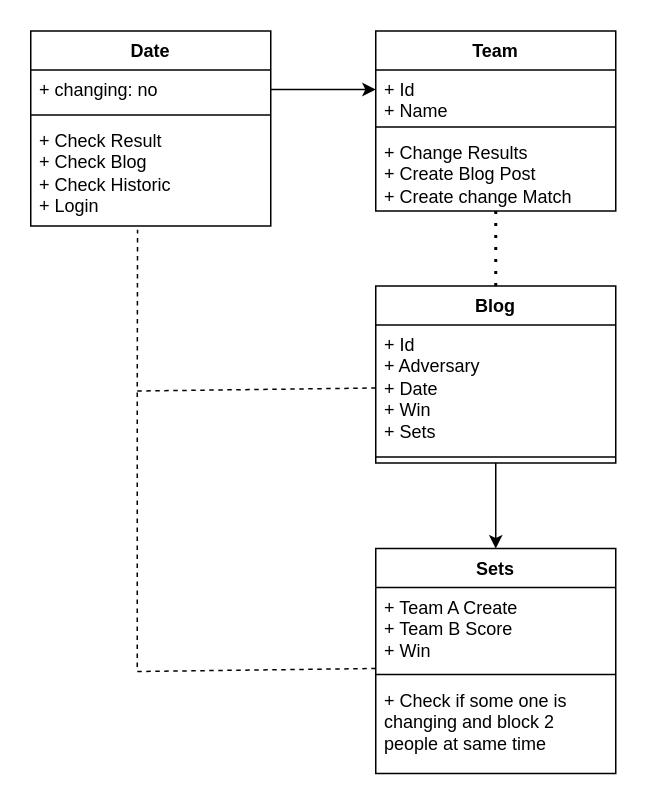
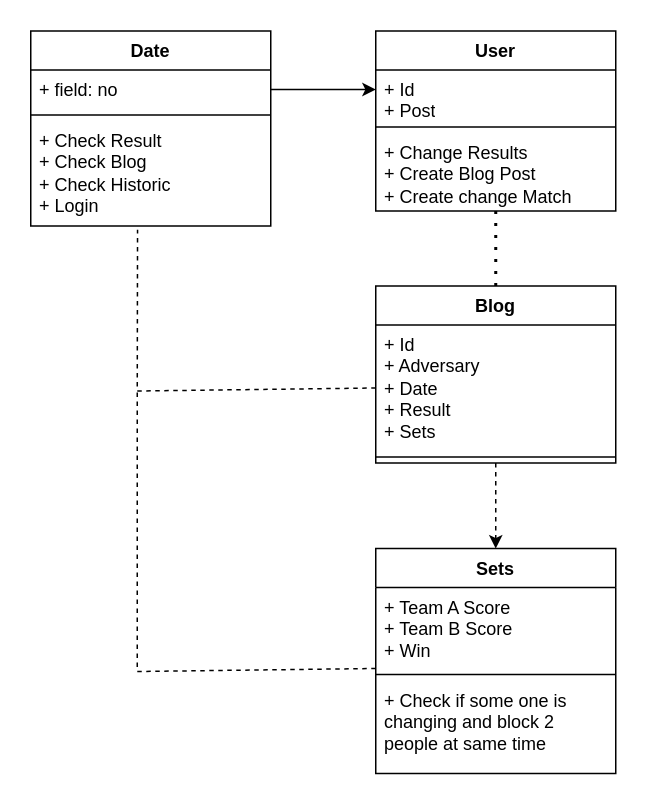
- <mxCell id="7" value="Team" style="swimlane;fontStyle=1;align=center;verticalAlign=top;childLayout=stackLayout;horizontal=1;startSize=26;horizontalStack=0;resizeParent=1;resizeParentMax=0;resizeLast=0;collapsible=1;marginBottom=0;whiteSpace=wrap;html=1;" vertex="1" parent="1"><mxGeometry x="250" y="20" width="160" height="120" as="geometry" /></mxCell>
+ <mxCell id="7" value="User" style="swimlane;fontStyle=1;align=center;verticalAlign=top;childLayout=stackLayout;horizontal=1;startSize=26;horizontalStack=0;resizeParent=1;resizeParentMax=0;resizeLast=0;collapsible=1;marginBottom=0;whiteSpace=wrap;html=1;" vertex="1" parent="1"><mxGeometry x="250" y="20" width="160" height="120" as="geometry" /></mxCell>
- <mxCell id="4" value="+ changing: no" style="text;strokeColor=none;fillColor=none;align=left;verticalAlign=top;spacingLeft=4;spacingRight=4;overflow=hidden;rotatable=0;points=[[0,0.5],[1,0.5]];portConstraint=eastwest;whiteSpace=wrap;html=1;" vertex="1" parent="2"><mxGeometry y="26" width="160" height="26" as="geometry" /></mxCell>
+ <mxCell id="4" value="+ field: no" style="text;strokeColor=none;fillColor=none;align=left;verticalAlign=top;spacingLeft=4;spacingRight=4;overflow=hidden;rotatable=0;points=[[0,0.5],[1,0.5]];portConstraint=eastwest;whiteSpace=wrap;html=1;" vertex="1" parent="2"><mxGeometry y="26" width="160" height="26" as="geometry" /></mxCell>
- <mxCell id="8" value="&lt;div&gt;+ Id&lt;/div&gt;&lt;div&gt;+ Name&lt;br&gt;&lt;/div&gt;" style="text;strokeColor=none;fillColor=none;align=left;verticalAlign=top;spacingLeft=4;spacingRight=4;overflow=hidden;rotatable=0;points=[[0,0.5],[1,0.5]];portConstraint=eastwest;whiteSpace=wrap;html=1;" vertex="1" parent="7"><mxGeometry y="26" width="160" height="34" as="geometry" /></mxCell>
+ <mxCell id="8" value="&lt;div&gt;+ Id&lt;/div&gt;&lt;div&gt;+ Post&lt;br&gt;&lt;/div&gt;" style="text;strokeColor=none;fillColor=none;align=left;verticalAlign=top;spacingLeft=4;spacingRight=4;overflow=hidden;rotatable=0;points=[[0,0.5],[1,0.5]];portConstraint=eastwest;whiteSpace=wrap;html=1;" vertex="1" parent="7"><mxGeometry y="26" width="160" height="34" as="geometry" /></mxCell>
- <mxCell id="12" value="&lt;div&gt;+ Id&lt;br&gt;&lt;/div&gt;&lt;div&gt;+ Adversary&lt;/div&gt;&lt;div&gt;+ Date&lt;/div&gt;&lt;div&gt;+ Win&lt;/div&gt;&lt;div&gt;+ Sets&lt;br&gt;&lt;/div&gt;" style="text;strokeColor=none;fillColor=none;align=left;verticalAlign=top;spacingLeft=4;spacingRight=4;overflow=hidden;rotatable=0;points=[[0,0.5],[1,0.5]];portConstraint=eastwest;whiteSpace=wrap;html=1;" vertex="1" parent="11"><mxGeometry y="26" width="160" height="84" as="geometry" /></mxCell>
+ <mxCell id="12" value="&lt;div&gt;+ Id&lt;br&gt;&lt;/div&gt;&lt;div&gt;+ Adversary&lt;/div&gt;&lt;div&gt;+ Date&lt;/div&gt;&lt;div&gt;+ Result&lt;/div&gt;&lt;div&gt;+ Sets&lt;br&gt;&lt;/div&gt;" style="text;strokeColor=none;fillColor=none;align=left;verticalAlign=top;spacingLeft=4;spacingRight=4;overflow=hidden;rotatable=0;points=[[0,0.5],[1,0.5]];portConstraint=eastwest;whiteSpace=wrap;html=1;" vertex="1" parent="11"><mxGeometry y="26" width="160" height="84" as="geometry" /></mxCell>
- <mxCell id="15" style="edgeStyle=orthogonalEdgeStyle;rounded=0;orthogonalLoop=1;jettySize=auto;html=1;exitX=0.5;exitY=1;exitDx=0;exitDy=0;entryX=0.5;entryY=0;entryDx=0;entryDy=0;" edge="1" parent="1" source="11" target="16"><mxGeometry relative="1" as="geometry"><mxPoint x="260" y="69" as="targetPoint" /><mxPoint x="190" y="69" as="sourcePoint" /></mxGeometry></mxCell>
+ <mxCell id="15" style="edgeStyle=orthogonalEdgeStyle;rounded=0;orthogonalLoop=1;jettySize=auto;html=1;exitX=0.5;exitY=1;exitDx=0;exitDy=0;entryX=0.5;entryY=0;entryDx=0;entryDy=0;dashed=1;" edge="1" parent="1" source="11" target="16"><mxGeometry relative="1" as="geometry"><mxPoint x="260" y="69" as="targetPoint" /><mxPoint x="190" y="69" as="sourcePoint" /></mxGeometry></mxCell>
- <mxCell id="17" value="&lt;div&gt;+ Team A Create&lt;br&gt;&lt;/div&gt;&lt;div&gt;+ Team B Score&lt;br&gt;&lt;/div&gt;&lt;div&gt;+ Win&lt;/div&gt;" style="text;strokeColor=none;fillColor=none;align=left;verticalAlign=top;spacingLeft=4;spacingRight=4;overflow=hidden;rotatable=0;points=[[0,0.5],[1,0.5]];portConstraint=eastwest;whiteSpace=wrap;html=1;" vertex="1" parent="16"><mxGeometry y="26" width="160" height="54" as="geometry" /></mxCell>
+ <mxCell id="17" value="&lt;div&gt;+ Team A Score&lt;br&gt;&lt;/div&gt;&lt;div&gt;+ Team B Score&lt;br&gt;&lt;/div&gt;&lt;div&gt;+ Win&lt;/div&gt;" style="text;strokeColor=none;fillColor=none;align=left;verticalAlign=top;spacingLeft=4;spacingRight=4;overflow=hidden;rotatable=0;points=[[0,0.5],[1,0.5]];portConstraint=eastwest;whiteSpace=wrap;html=1;" vertex="1" parent="16"><mxGeometry y="26" width="160" height="54" as="geometry" /></mxCell>
